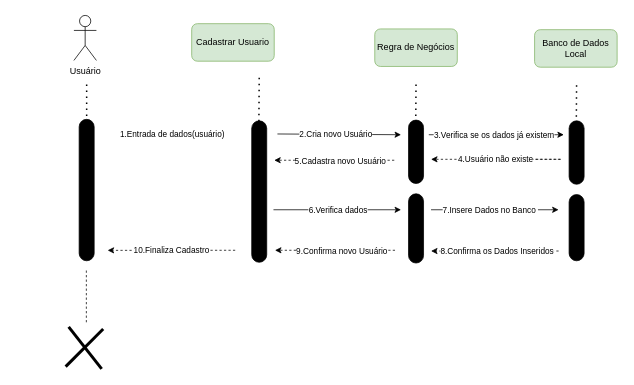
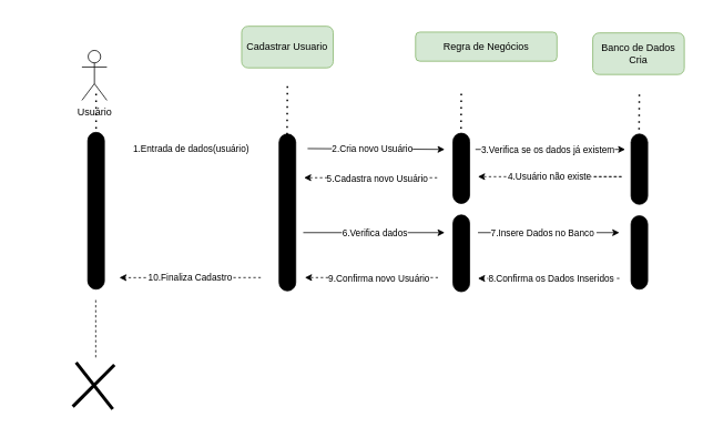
- <mxCell id="30" value="Usuário" style="shape=umlActor;verticalLabelPosition=bottom;verticalAlign=top;html=1;outlineConnect=0;" vertex="1" parent="1"><mxGeometry x="98" y="20" width="30" height="60" as="geometry" /></mxCell>
+ <mxCell id="30" value="Usuário" style="shape=umlActor;verticalLabelPosition=bottom;verticalAlign=top;html=1;outlineConnect=0;" vertex="1" parent="1"><mxGeometry x="98" y="60" width="30" height="60" as="geometry" /></mxCell>
- <mxCell id="2" value="Cadastrar Usuario" style="rounded=1;whiteSpace=wrap;html=1;fillColor=#d5e8d4;strokeColor=#82b366;" vertex="1" parent="1"><mxGeometry x="255" y="31" width="110" height="50" as="geometry" /></mxCell>
+ <mxCell id="2" value="Cadastrar Usuario" style="rounded=1;whiteSpace=wrap;html=1;fillColor=#d5e8d4;strokeColor=#82b366;" vertex="1" parent="1"><mxGeometry x="290" y="31" width="110" height="50" as="geometry" /></mxCell>
- <mxCell id="14" value="Regra de Negócios" style="rounded=1;whiteSpace=wrap;html=1;fillColor=#d5e8d4;strokeColor=#82b366;" vertex="1" parent="1"><mxGeometry x="499" y="38" width="110" height="50" as="geometry" /></mxCell>
+ <mxCell id="14" value="Regra de Negócios" style="rounded=1;whiteSpace=wrap;html=1;fillColor=#d5e8d4;strokeColor=#82b366;" vertex="1" parent="1"><mxGeometry x="499" y="38" width="170" height="35" as="geometry" /></mxCell>
- <mxCell id="36" value="Banco de Dados&lt;br&gt;Local" style="rounded=1;whiteSpace=wrap;html=1;fillColor=#d5e8d4;strokeColor=#82b366;" vertex="1" parent="1"><mxGeometry x="712.01" y="39" width="110" height="50" as="geometry" /></mxCell>
+ <mxCell id="36" value="Banco de Dados&lt;br&gt;Cria" style="rounded=1;whiteSpace=wrap;html=1;fillColor=#d5e8d4;strokeColor=#82b366;" vertex="1" parent="1"><mxGeometry x="712.01" y="39" width="110" height="50" as="geometry" /></mxCell>
